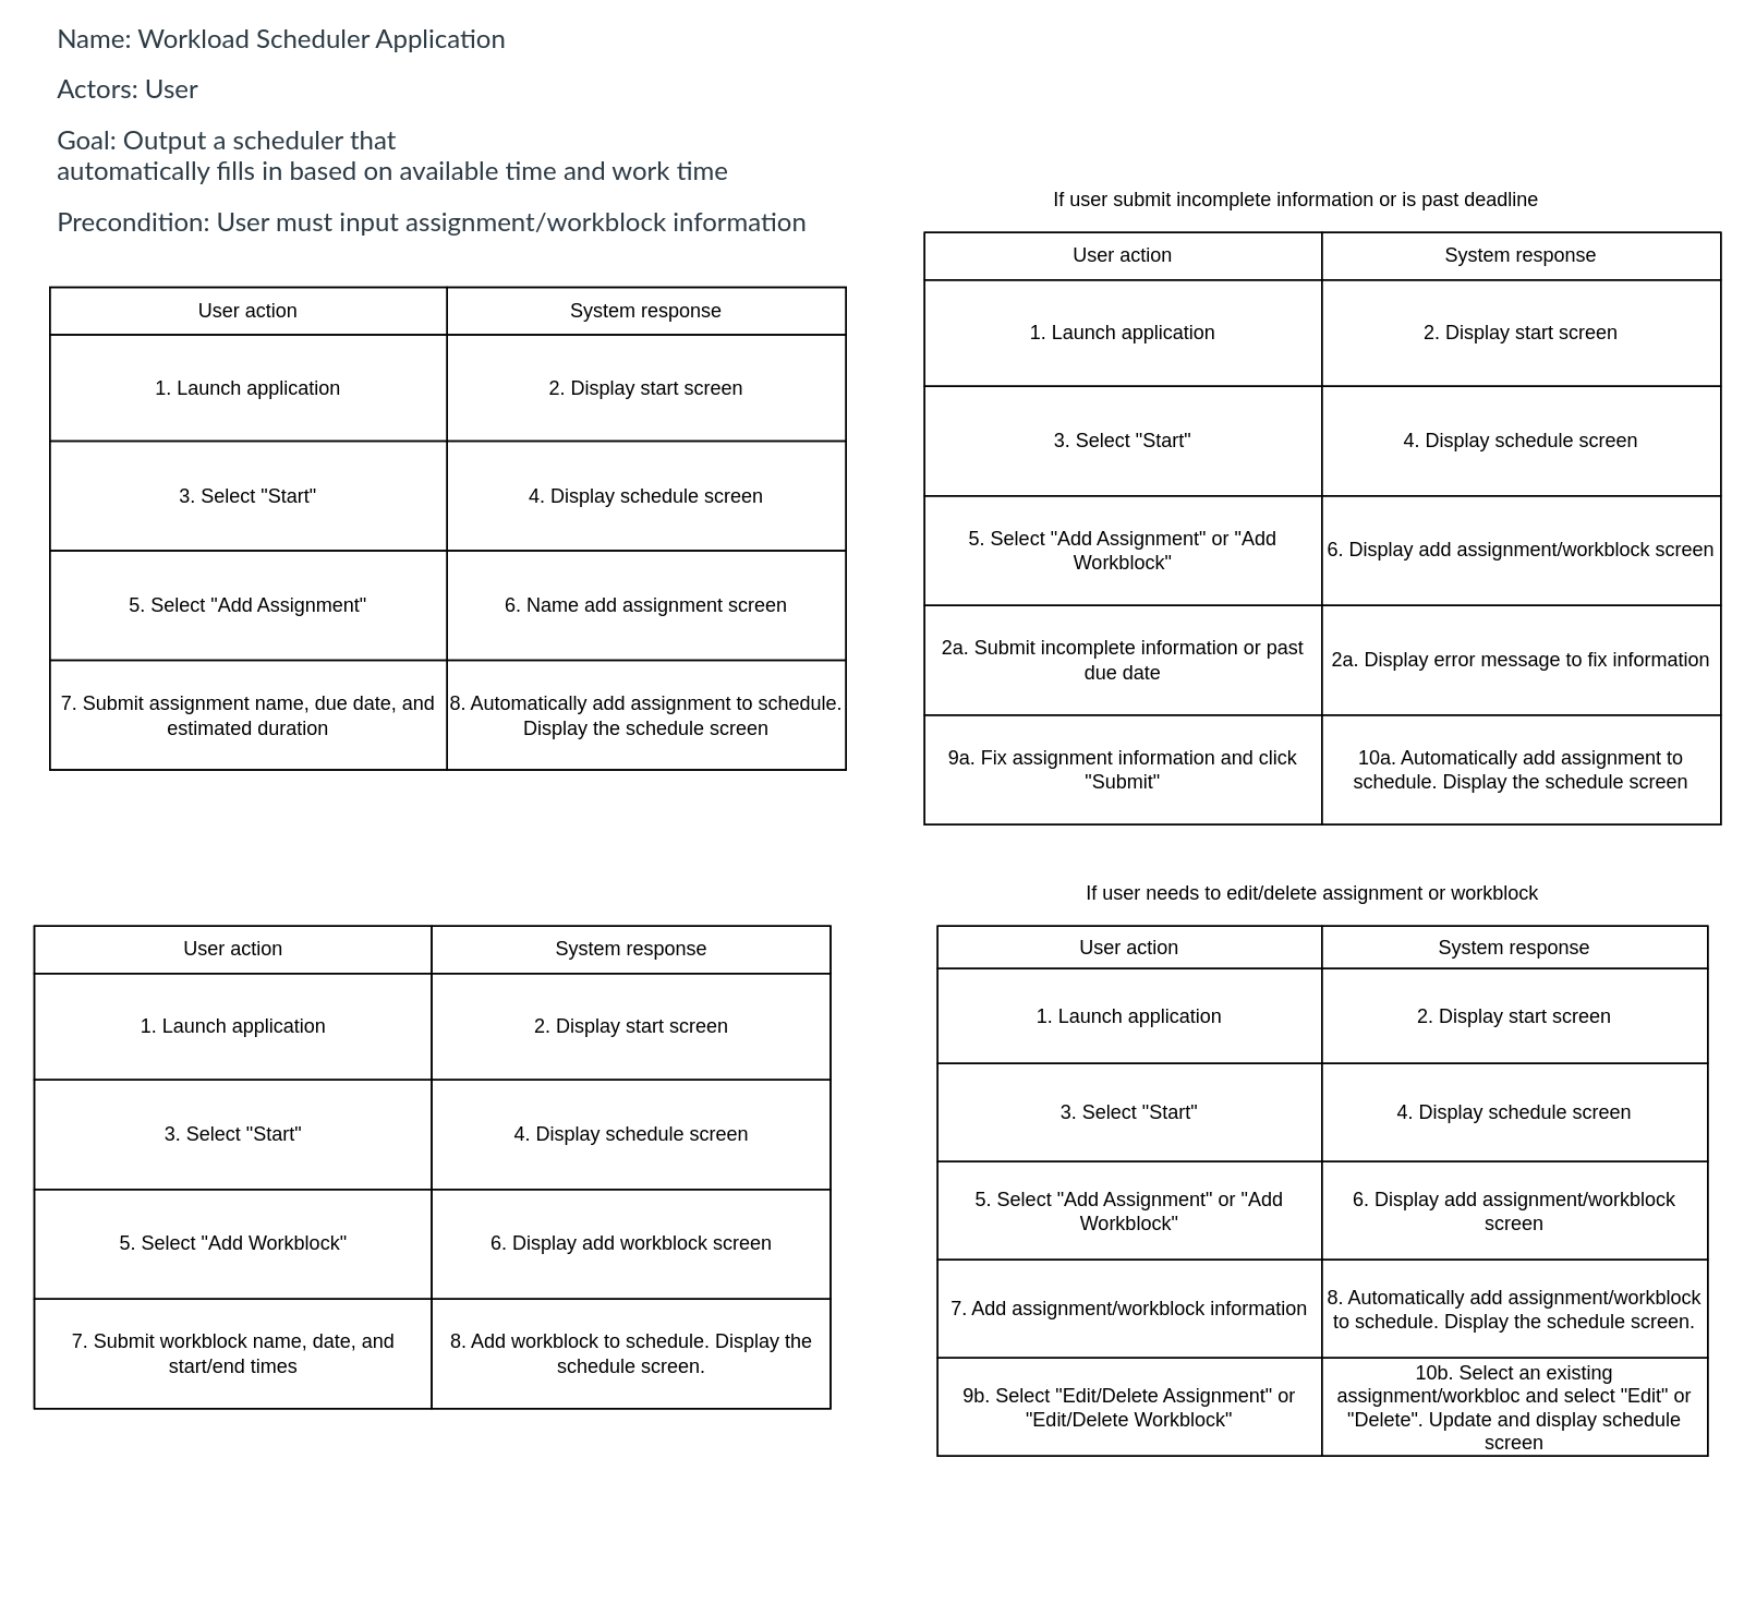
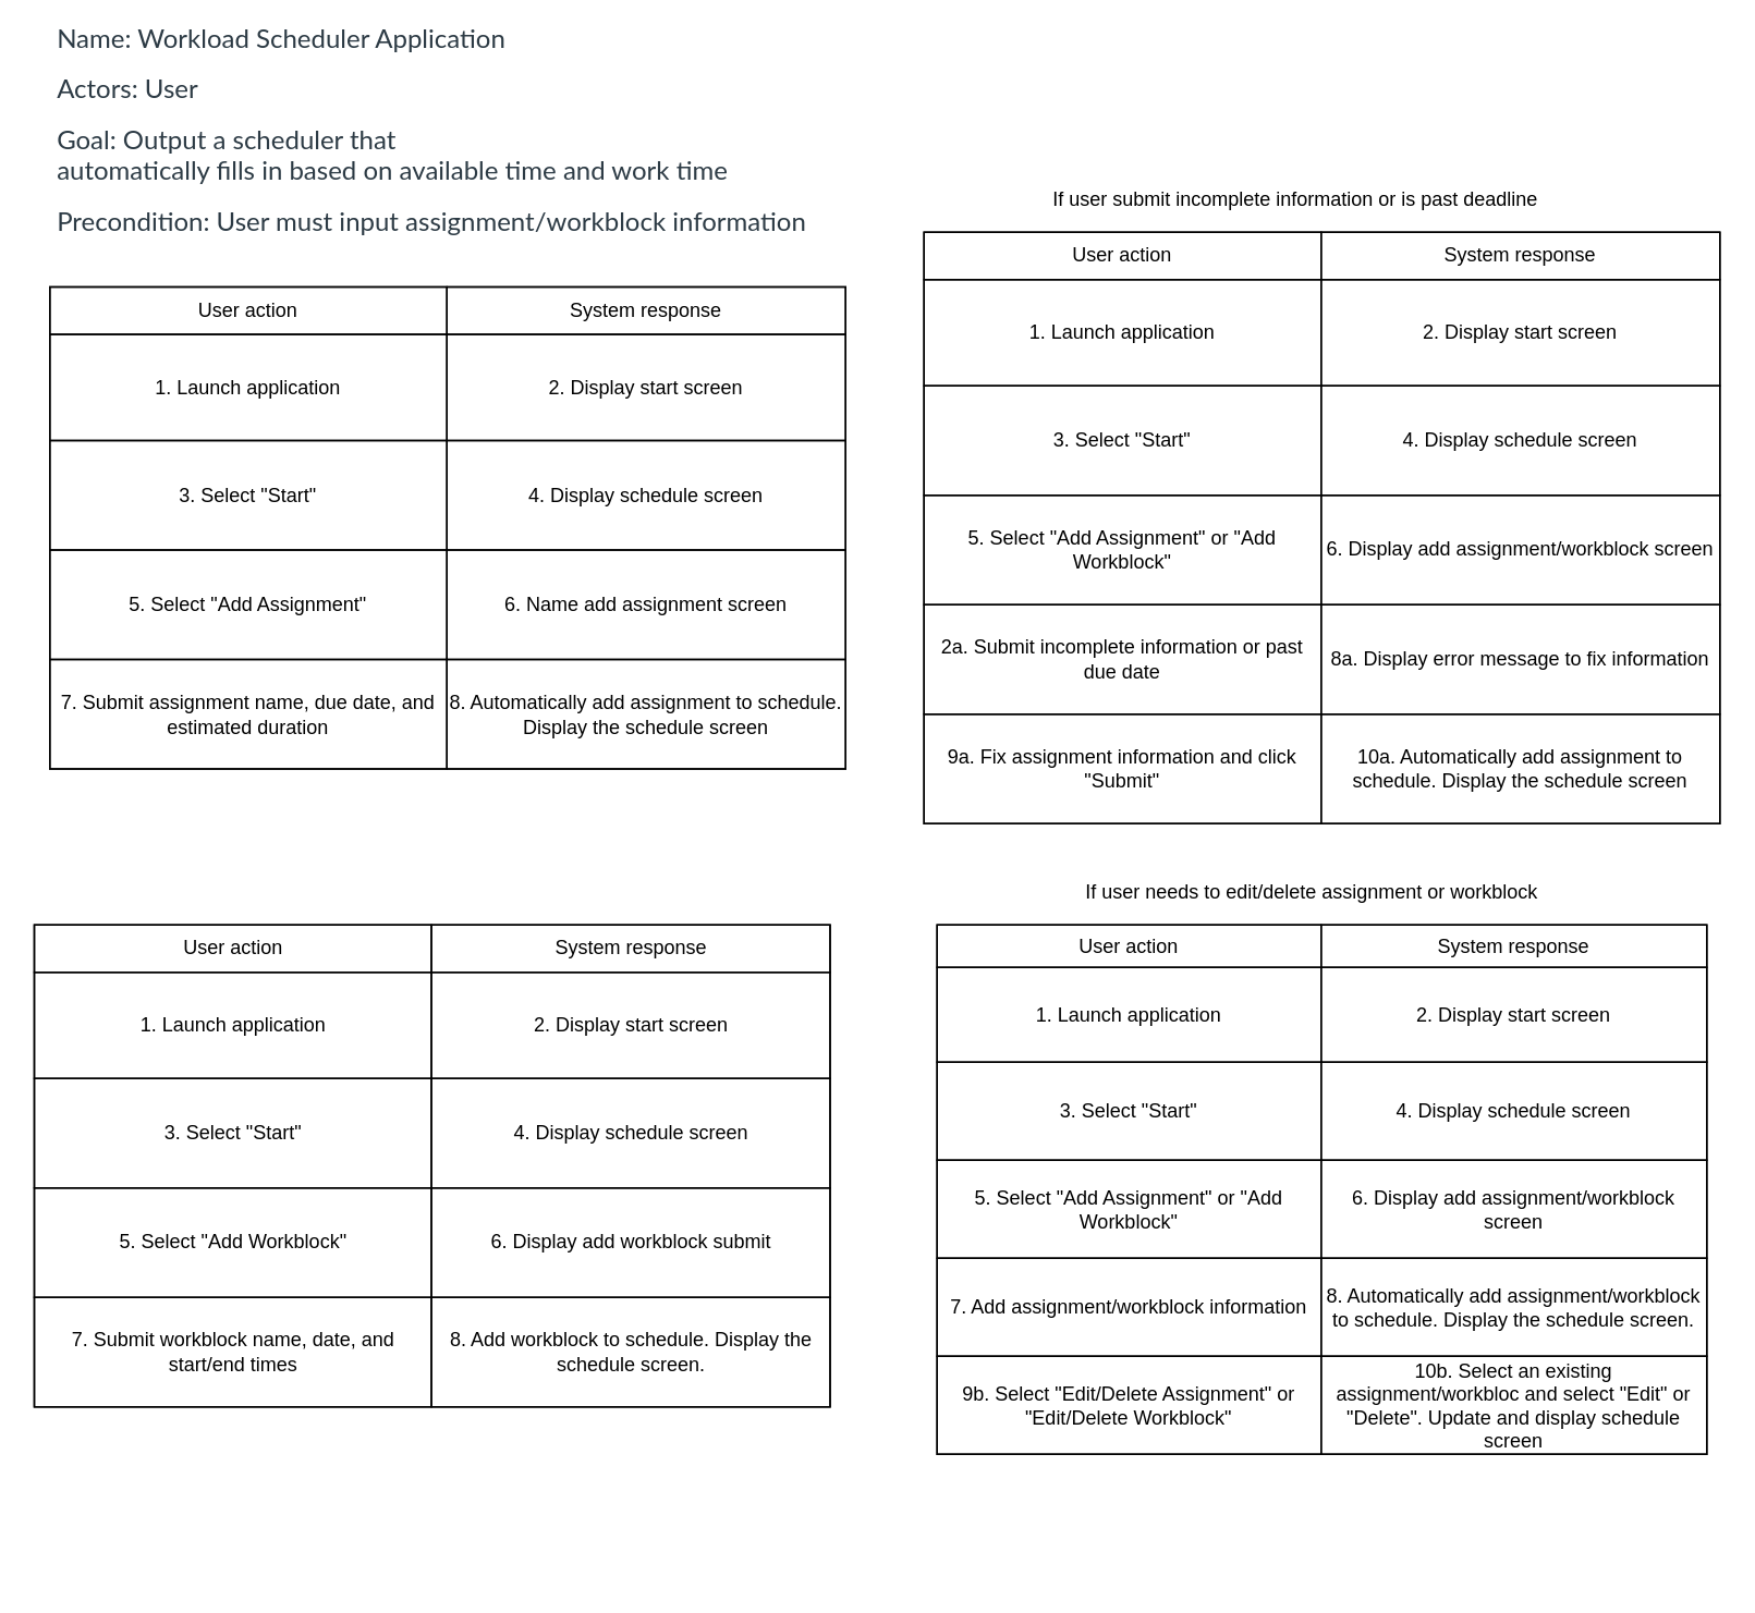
- <mxCell id="49" value="2a. Display error message to fix information" style="connectable=0;recursiveResize=0;strokeColor=inherit;fillColor=none;align=center;whiteSpace=wrap;html=1;" parent="47" vertex="1"><mxGeometry x="243" width="244" height="67" as="geometry"><mxRectangle width="244" height="67" as="alternateBounds" /></mxGeometry></mxCell>
+ <mxCell id="49" value="8a. Display error message to fix information" style="connectable=0;recursiveResize=0;strokeColor=inherit;fillColor=none;align=center;whiteSpace=wrap;html=1;" parent="47" vertex="1"><mxGeometry x="243" width="244" height="67" as="geometry"><mxRectangle width="244" height="67" as="alternateBounds" /></mxGeometry></mxCell>
- <mxCell id="30" value="6. Display add workblock screen" style="connectable=0;recursiveResize=0;strokeColor=inherit;fillColor=none;align=center;whiteSpace=wrap;html=1;" parent="28" vertex="1"><mxGeometry x="243" width="244" height="67" as="geometry"><mxRectangle width="244" height="67" as="alternateBounds" /></mxGeometry></mxCell>
+ <mxCell id="30" value="6. Display add workblock submit" style="connectable=0;recursiveResize=0;strokeColor=inherit;fillColor=none;align=center;whiteSpace=wrap;html=1;" parent="28" vertex="1"><mxGeometry x="243" width="244" height="67" as="geometry"><mxRectangle width="244" height="67" as="alternateBounds" /></mxGeometry></mxCell>
